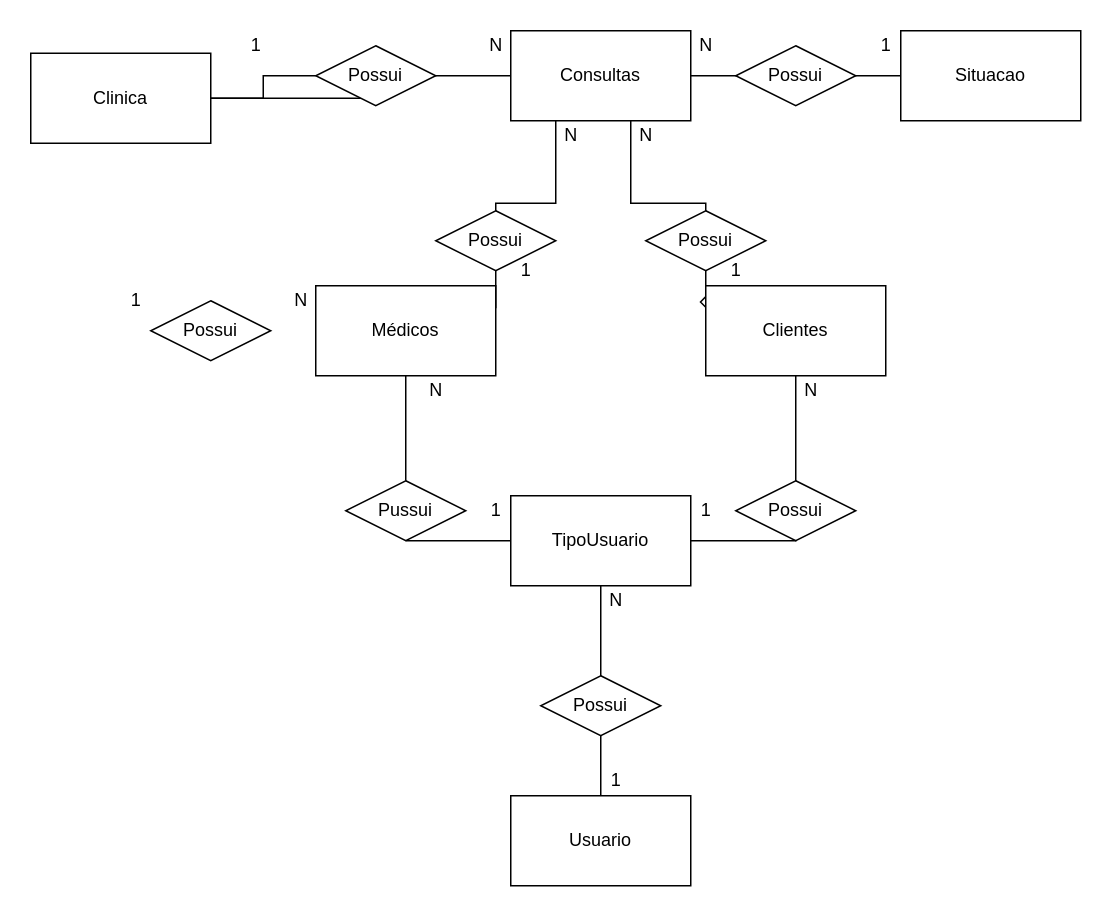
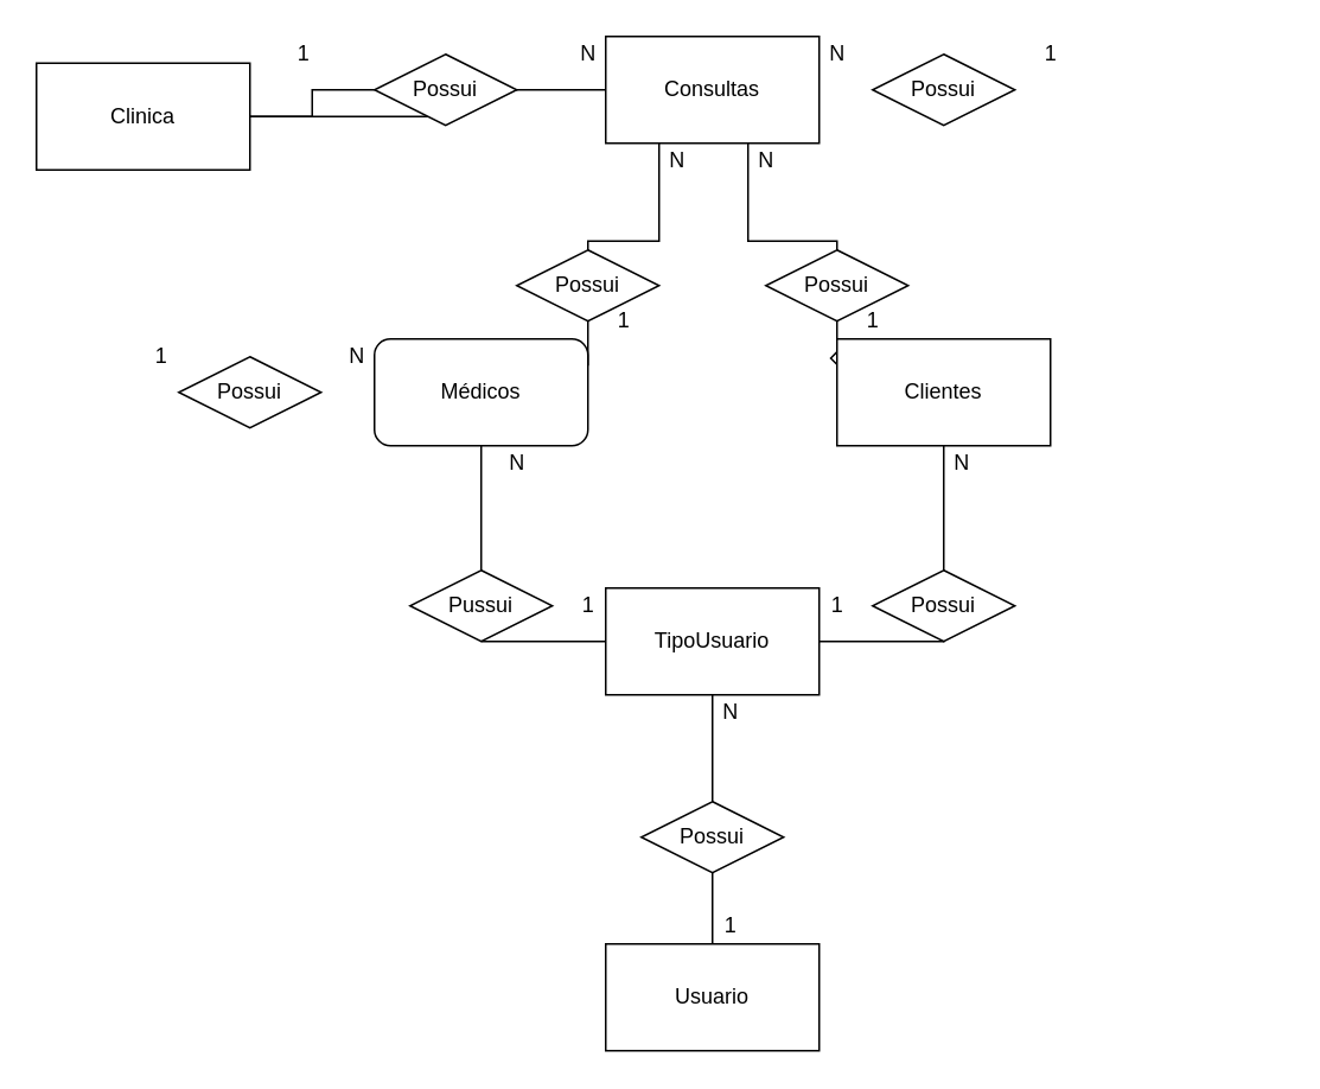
- <mxCell id="5" style="edgeStyle=orthogonalEdgeStyle;rounded=0;orthogonalLoop=1;jettySize=auto;html=1;endArrow=none;endFill=0;" edge="1" parent="1" source="8" target="11"><mxGeometry relative="1" as="geometry" /></mxCell>
- <mxCell id="11" value="Situacao" style="rounded=0;whiteSpace=wrap;html=1;" vertex="1" parent="1"><mxGeometry x="600" y="20" width="120" height="60" as="geometry" /></mxCell>
- <mxCell id="9" value="Médicos" style="rounded=0;whiteSpace=wrap;html=1;" vertex="1" parent="1"><mxGeometry x="210" y="190" width="120" height="60" as="geometry" /></mxCell>
+ <mxCell id="9" value="Médicos" style="whiteSpace=wrap;html=1;rounded=1;" vertex="1" parent="1"><mxGeometry x="210" y="190" width="120" height="60" as="geometry" /></mxCell>
